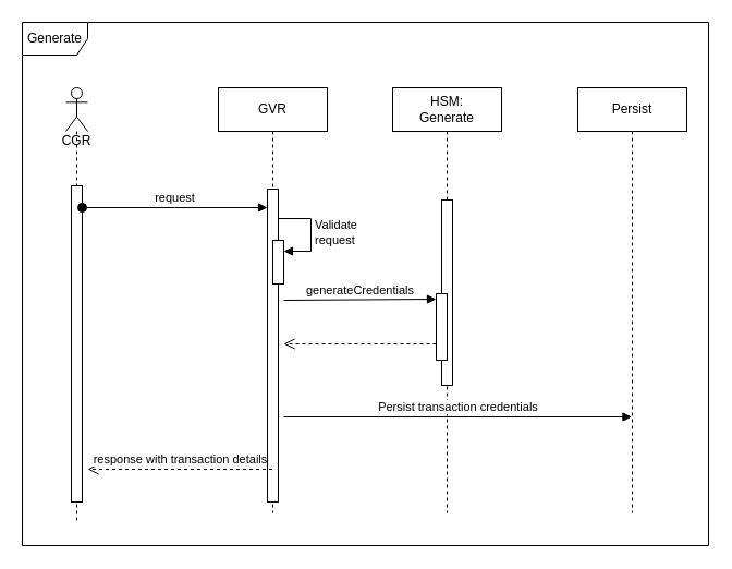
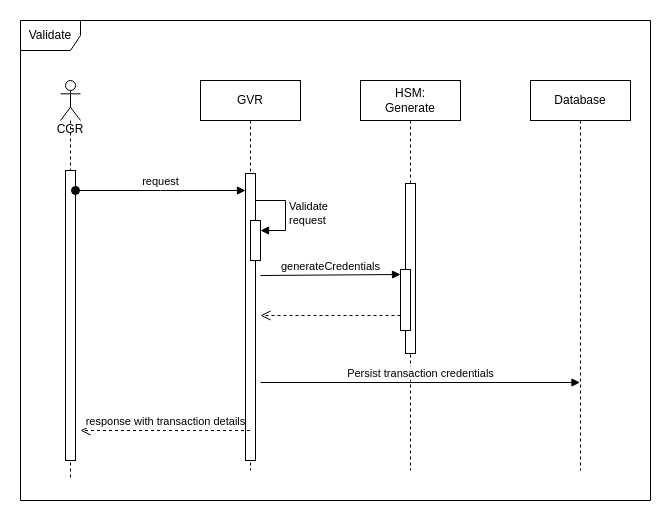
- <mxCell id="2" value="Generate" style="shape=umlFrame;whiteSpace=wrap;html=1;pointerEvents=0;" parent="1" vertex="1"><mxGeometry x="20" y="20" width="630" height="480" as="geometry" /></mxCell>
+ <mxCell id="2" value="Validate" style="shape=umlFrame;whiteSpace=wrap;html=1;pointerEvents=0;" parent="1" vertex="1"><mxGeometry x="20" y="20" width="630" height="480" as="geometry" /></mxCell>
- <mxCell id="15" value="Persist" style="shape=umlLifeline;perimeter=lifelinePerimeter;whiteSpace=wrap;html=1;container=1;dropTarget=0;collapsible=0;recursiveResize=0;outlineConnect=0;portConstraint=eastwest;newEdgeStyle={&quot;curved&quot;:0,&quot;rounded&quot;:0};" parent="1" vertex="1"><mxGeometry x="530" y="80" width="100" height="390" as="geometry" /></mxCell>
+ <mxCell id="15" value="Database" style="shape=umlLifeline;perimeter=lifelinePerimeter;whiteSpace=wrap;html=1;container=1;dropTarget=0;collapsible=0;recursiveResize=0;outlineConnect=0;portConstraint=eastwest;newEdgeStyle={&quot;curved&quot;:0,&quot;rounded&quot;:0};" parent="1" vertex="1"><mxGeometry x="530" y="80" width="100" height="390" as="geometry" /></mxCell>
